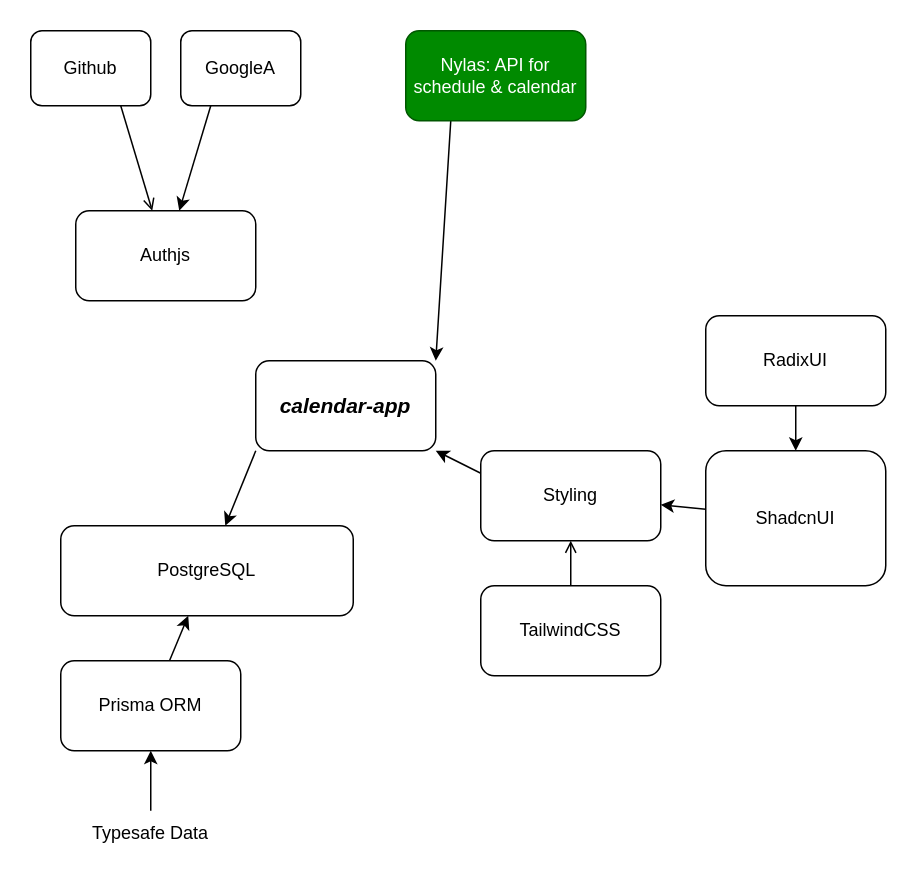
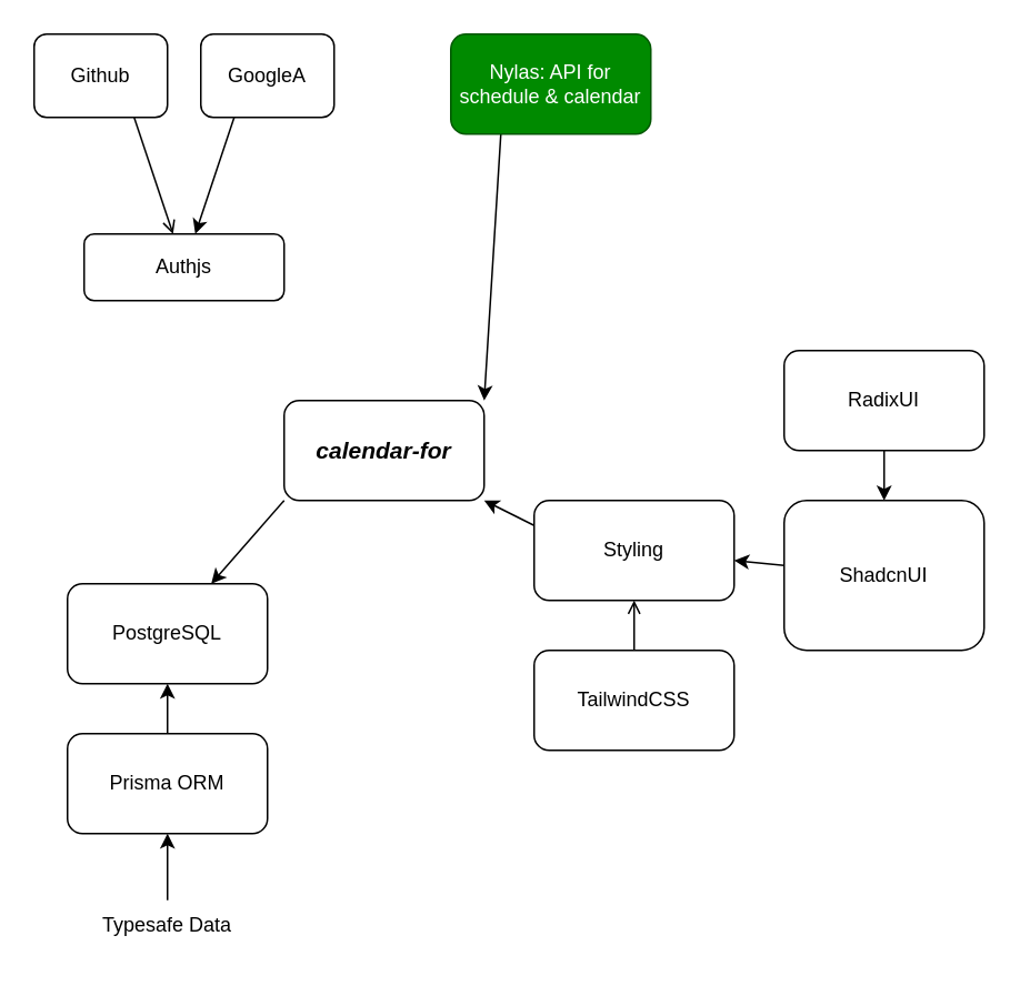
- <mxCell id="4" value="Authjs" style="rounded=1;whiteSpace=wrap;html=1;" parent="1" vertex="1"><mxGeometry x="50" y="140" width="120" height="60" as="geometry" /></mxCell>
+ <mxCell id="4" value="Authjs" style="rounded=1;whiteSpace=wrap;html=1;" parent="1" vertex="1"><mxGeometry x="50" y="140" width="120" height="40" as="geometry" /></mxCell>
- <mxCell id="3" value="calendar-app" style="rounded=1;whiteSpace=wrap;html=1;fontStyle=3;fontSize=14;" parent="1" vertex="1"><mxGeometry x="170" y="240" width="120" height="60" as="geometry" /></mxCell>
+ <mxCell id="3" value="calendar-for" style="rounded=1;whiteSpace=wrap;html=1;fontStyle=3;fontSize=14;" parent="1" vertex="1"><mxGeometry x="170" y="240" width="120" height="60" as="geometry" /></mxCell>
- <mxCell id="11" value="PostgreSQL" style="rounded=1;whiteSpace=wrap;html=1;" parent="1" vertex="1"><mxGeometry x="40" y="350" width="195" height="60" as="geometry" /></mxCell>
+ <mxCell id="11" value="PostgreSQL" style="rounded=1;whiteSpace=wrap;html=1;" parent="1" vertex="1"><mxGeometry x="40" y="350" width="120" height="60" as="geometry" /></mxCell>
